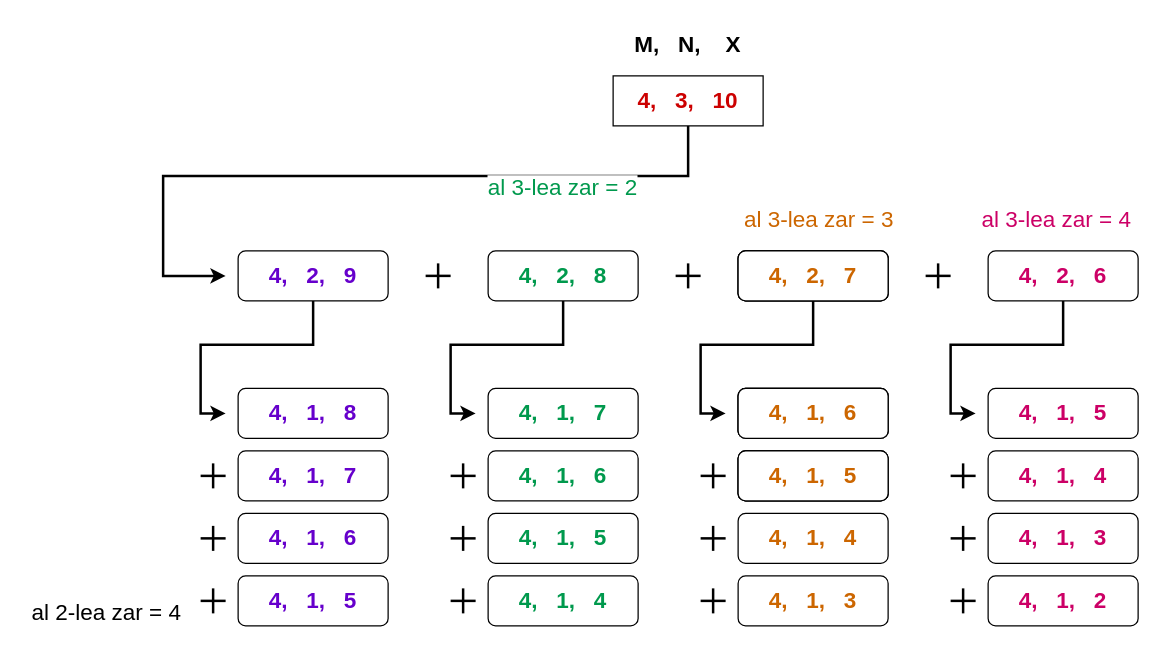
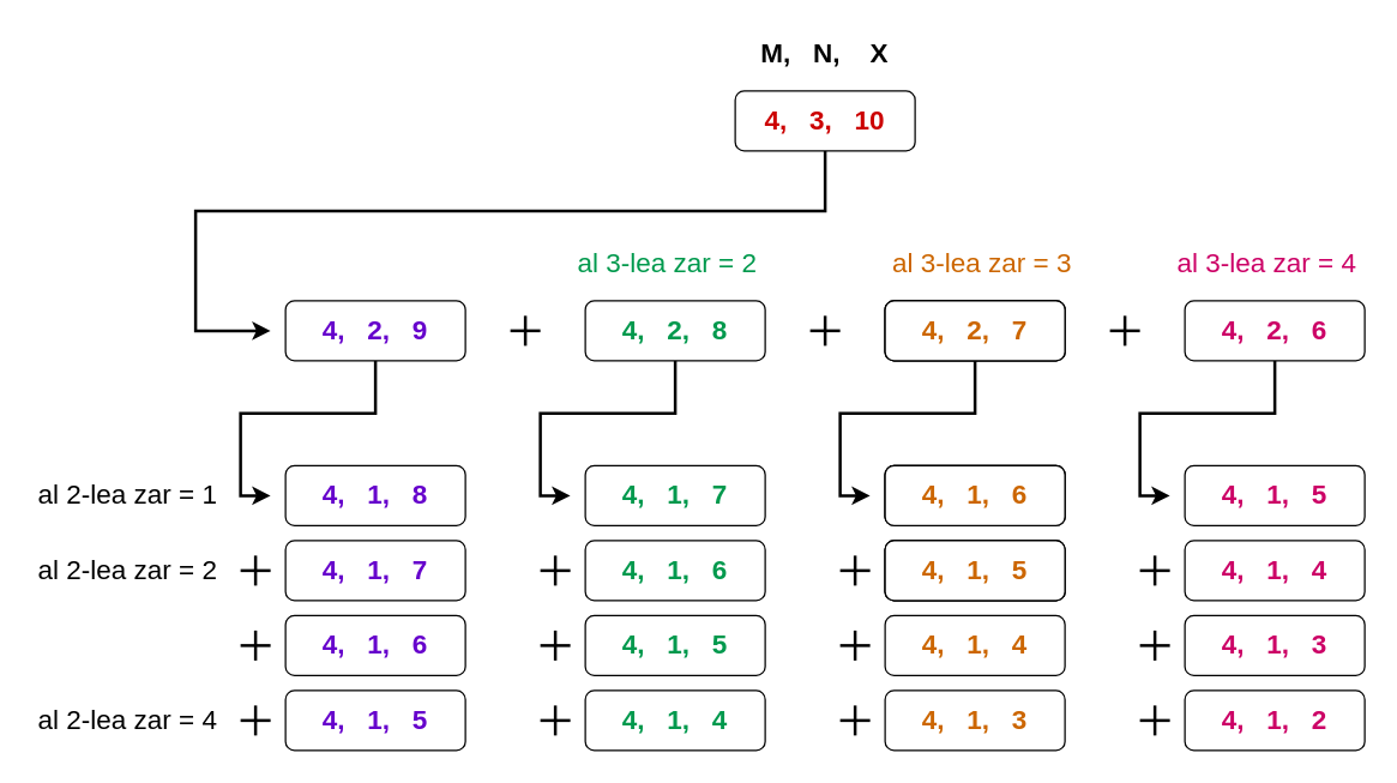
- <mxCell id="2" value="&lt;font color=&quot;#CC0000&quot;&gt;&lt;b&gt;&lt;font style=&quot;font-size: 18px&quot;&gt;4,&amp;nbsp;&amp;nbsp; 3,&amp;nbsp;&amp;nbsp; 10&lt;/font&gt;&lt;/b&gt;&lt;/font&gt;" style="whiteSpace=wrap;html=1;rounded=0;" vertex="1" parent="1"><mxGeometry x="490" y="60" width="120" height="40" as="geometry" /></mxCell>
+ <mxCell id="2" value="&lt;font color=&quot;#CC0000&quot;&gt;&lt;b&gt;&lt;font style=&quot;font-size: 18px&quot;&gt;4,&amp;nbsp;&amp;nbsp; 3,&amp;nbsp;&amp;nbsp; 10&lt;/font&gt;&lt;/b&gt;&lt;/font&gt;" style="rounded=1;whiteSpace=wrap;html=1;" vertex="1" parent="1"><mxGeometry x="490" y="60" width="120" height="40" as="geometry" /></mxCell>
- <mxCell id="80" value="&lt;font color=&quot;#00994D&quot;&gt;al 3-lea zar = 2&lt;/font&gt;" style="text;html=1;strokeColor=none;fillColor=none;align=center;verticalAlign=middle;whiteSpace=wrap;rounded=0;labelBackgroundColor=default;fontSize=18;fontColor=#990099;" vertex="1" parent="1"><mxGeometry x="385" y="135" width="130" height="30" as="geometry" /></mxCell>
+ <mxCell id="80" value="&lt;font color=&quot;#00994D&quot;&gt;al 3-lea zar = 2&lt;/font&gt;" style="text;html=1;strokeColor=none;fillColor=none;align=center;verticalAlign=middle;whiteSpace=wrap;rounded=0;labelBackgroundColor=default;fontSize=18;fontColor=#990099;" vertex="1" parent="1"><mxGeometry x="380" y="160" width="130" height="30" as="geometry" /></mxCell>
+ <mxCell id="81" value="&lt;font&gt;al 2-lea zar = 1&lt;/font&gt;" style="text;html=1;strokeColor=none;fillColor=none;align=center;verticalAlign=middle;whiteSpace=wrap;rounded=0;labelBackgroundColor=default;fontSize=18;fontColor=#000000;" vertex="1" parent="1"><mxGeometry x="20" y="315" width="130" height="30" as="geometry" /></mxCell>
+ <mxCell id="84" value="&lt;font&gt;al 2-lea zar = 2&lt;/font&gt;" style="text;html=1;strokeColor=none;fillColor=none;align=center;verticalAlign=middle;whiteSpace=wrap;rounded=0;labelBackgroundColor=default;fontSize=18;fontColor=#000000;" vertex="1" parent="1"><mxGeometry x="20" y="365" width="130" height="30" as="geometry" /></mxCell>
- <mxCell id="85" value="&lt;font&gt;al 2-lea zar = 4&lt;/font&gt;" style="text;html=1;strokeColor=none;fillColor=none;align=center;verticalAlign=middle;whiteSpace=wrap;rounded=0;labelBackgroundColor=default;fontSize=18;fontColor=#000000;" vertex="1" parent="1"><mxGeometry x="20" y="475" width="130" height="30" as="geometry" /></mxCell>
+ <mxCell id="85" value="&lt;font&gt;al 2-lea zar = 4&lt;/font&gt;" style="text;html=1;strokeColor=none;fillColor=none;align=center;verticalAlign=middle;whiteSpace=wrap;rounded=0;labelBackgroundColor=default;fontSize=18;fontColor=#000000;" vertex="1" parent="1"><mxGeometry x="20" y="465" width="130" height="30" as="geometry" /></mxCell>
